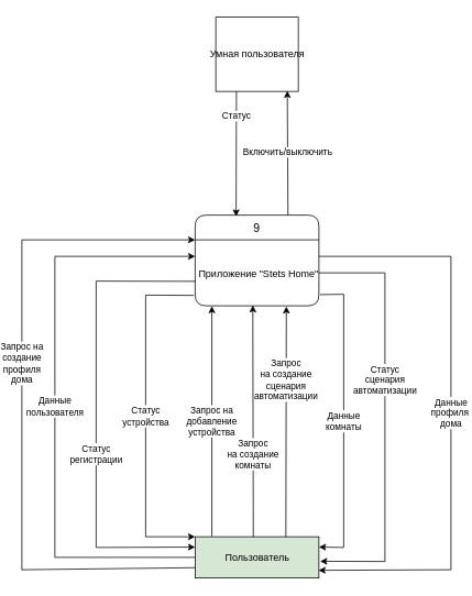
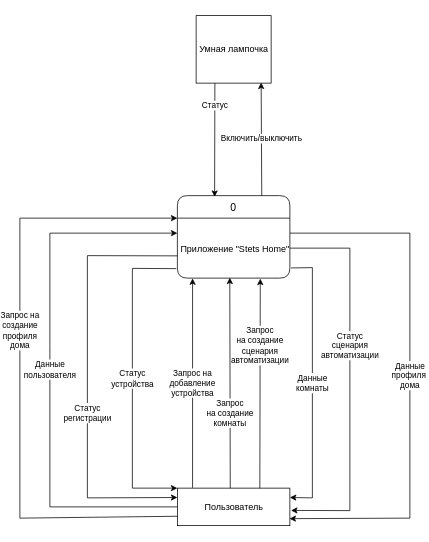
- <mxCell id="2" value="Умная пользователя" style="html=1;dashed=0;whitespace=wrap;" parent="1" vertex="1"><mxGeometry x="255" y="20" width="100" height="90" as="geometry" /></mxCell>
+ <mxCell id="2" value="Умная лампочка" style="html=1;dashed=0;whitespace=wrap;" parent="1" vertex="1"><mxGeometry x="255" y="20" width="100" height="90" as="geometry" /></mxCell>
- <mxCell id="4" value="9" style="swimlane;childLayout=stackLayout;horizontal=1;startSize=30;horizontalStack=0;rounded=1;fontSize=14;fontStyle=0;strokeWidth=1;resizeParent=0;resizeLast=1;shadow=0;dashed=0;align=center;fillColor=#FFFFFF;" parent="1" vertex="1"><mxGeometry x="230" y="260" width="150" height="110" as="geometry" /></mxCell>
+ <mxCell id="4" value="0" style="swimlane;childLayout=stackLayout;horizontal=1;startSize=30;horizontalStack=0;rounded=1;fontSize=14;fontStyle=0;strokeWidth=1;resizeParent=0;resizeLast=1;shadow=0;dashed=0;align=center;fillColor=#FFFFFF;" parent="1" vertex="1"><mxGeometry x="230" y="260" width="150" height="110" as="geometry" /></mxCell>
- <mxCell id="3" value="Пользователь" style="html=1;dashed=0;whitespace=wrap;fillColor=#d5e8d4;" parent="1" vertex="1"><mxGeometry x="230" y="650" width="150" height="50" as="geometry" /></mxCell>
+ <mxCell id="3" value="Пользователь" style="html=1;dashed=0;whitespace=wrap;" parent="1" vertex="1"><mxGeometry x="230" y="650" width="150" height="50" as="geometry" /></mxCell>
